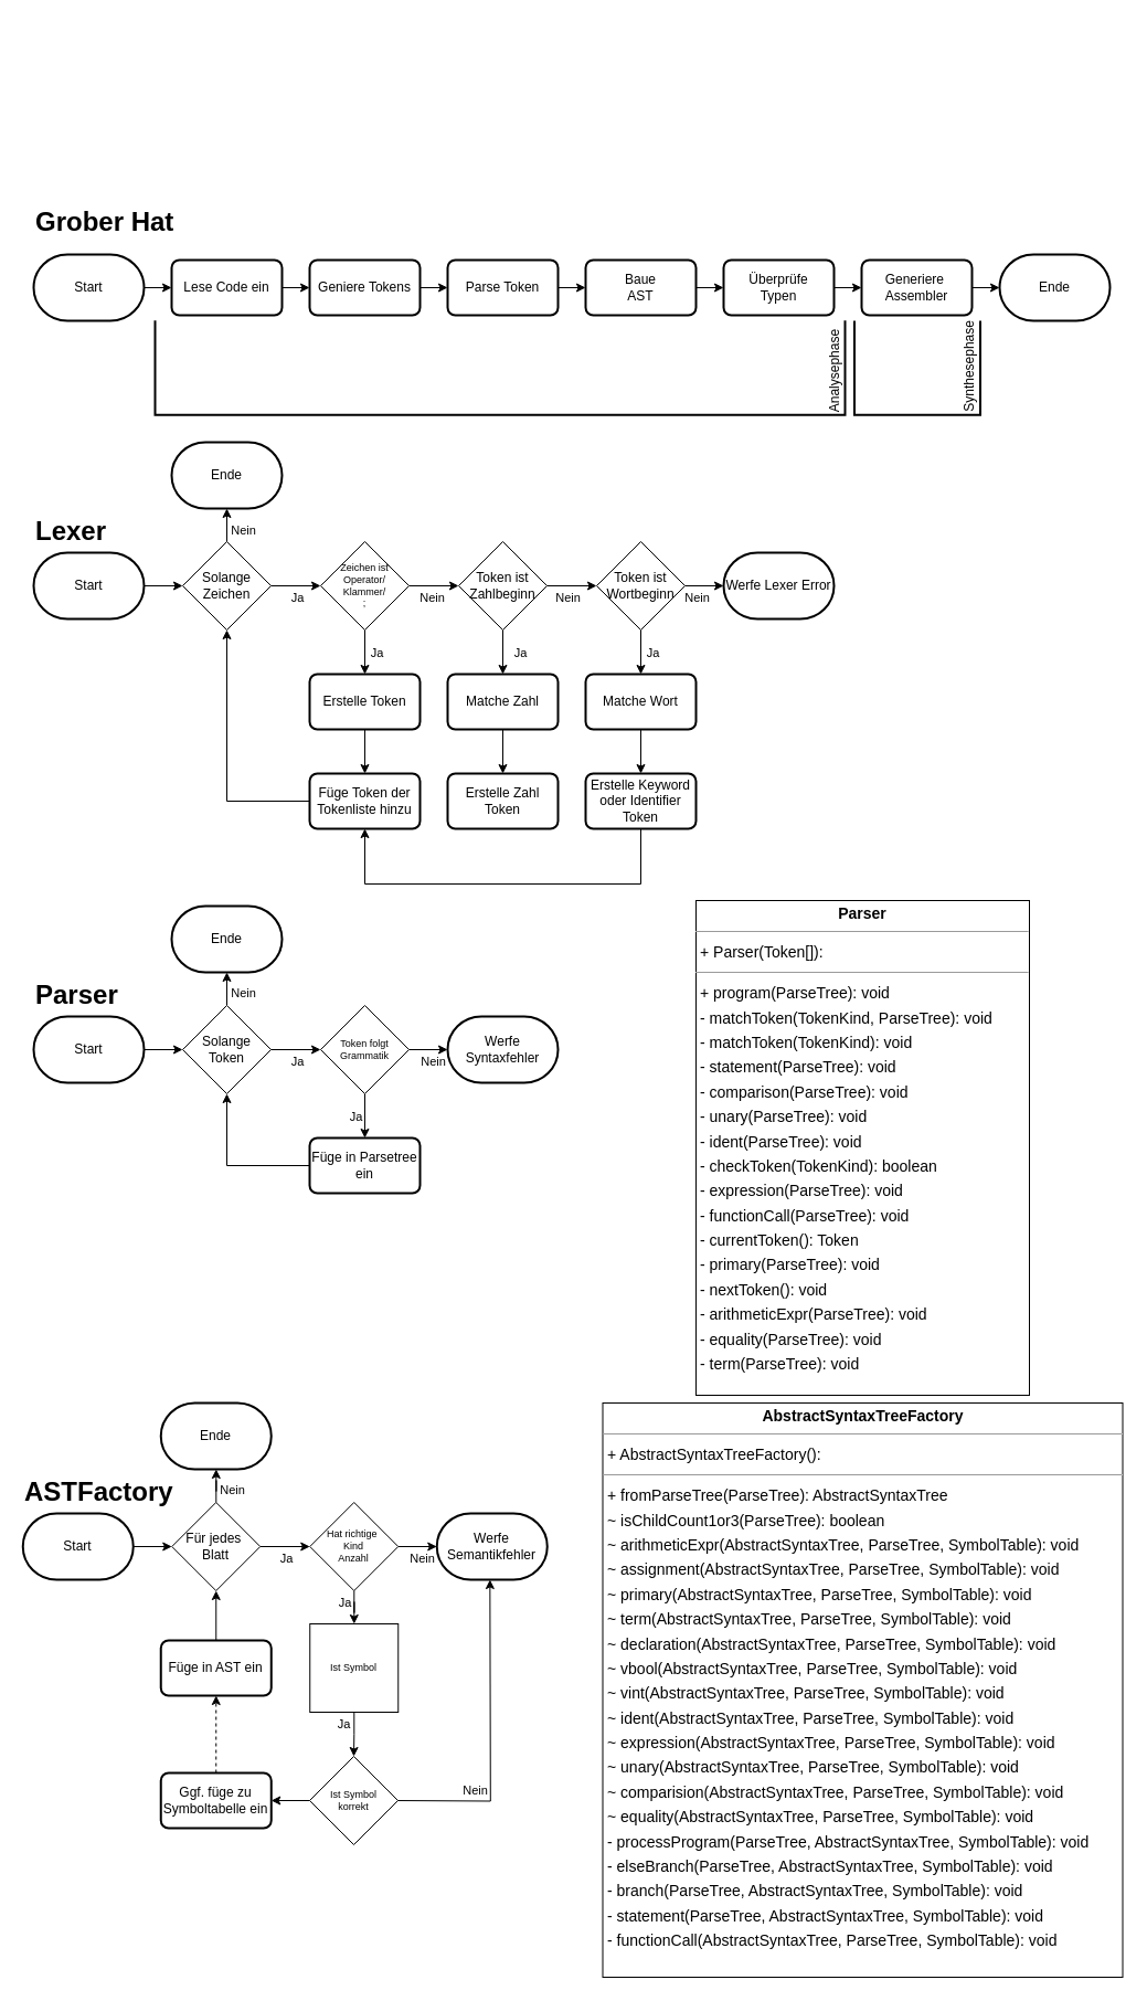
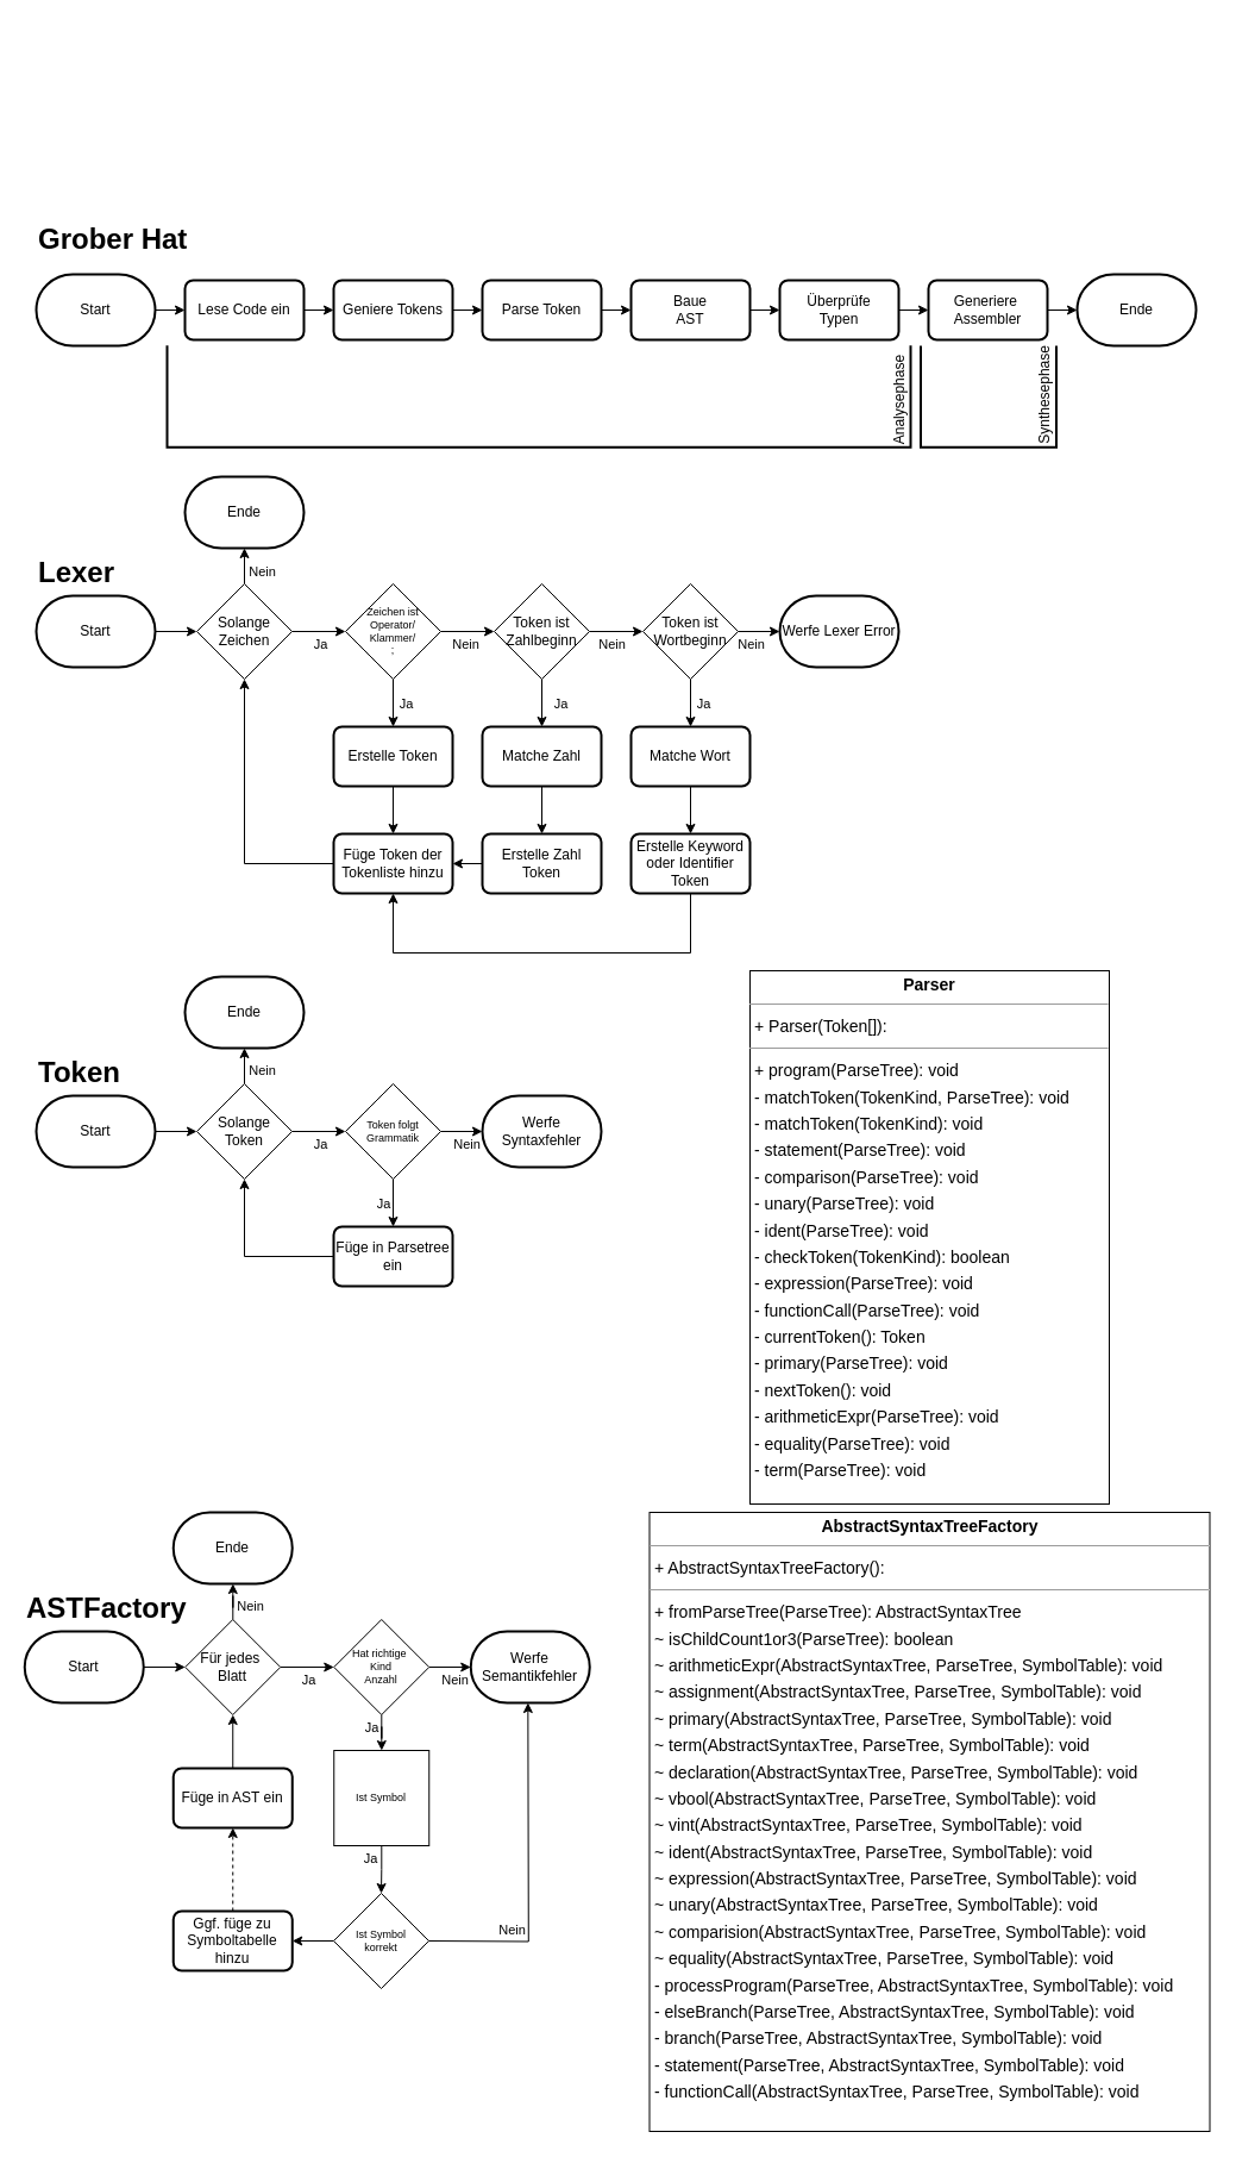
+ <mxCell id="49" style="edgeStyle=orthogonalEdgeStyle;rounded=0;orthogonalLoop=1;jettySize=auto;html=1;" parent="1" source="50" target="54" edge="1"><mxGeometry relative="1" as="geometry" /></mxCell>
- <mxCell id="56" value="&lt;h1 style=&quot;margin-top: 0px;&quot;&gt;Parser&lt;/h1&gt;" style="text;html=1;whiteSpace=wrap;overflow=hidden;rounded=0;" vertex="1" parent="1"><mxGeometry y="880" width="80" height="40" as="geometry" x="30" /></mxCell>
+ <mxCell id="56" value="&lt;h1 style=&quot;margin-top: 0px;&quot;&gt;Token&lt;/h1&gt;" style="text;html=1;whiteSpace=wrap;overflow=hidden;rounded=0;" vertex="1" parent="1"><mxGeometry y="880" width="80" height="40" as="geometry" x="30" /></mxCell>
- <mxCell id="98" value="Ggf. füge zu Symboltabelle ein" style="rounded=1;whiteSpace=wrap;html=1;absoluteArcSize=1;arcSize=14;strokeWidth=2;" vertex="1" parent="1"><mxGeometry x="145.25" y="1605" width="100" height="50" as="geometry" /></mxCell>
+ <mxCell id="98" value="Ggf. füge zu Symboltabelle hinzu" style="rounded=1;whiteSpace=wrap;html=1;absoluteArcSize=1;arcSize=14;strokeWidth=2;" vertex="1" parent="1"><mxGeometry x="145.25" y="1605" width="100" height="50" as="geometry" /></mxCell>
